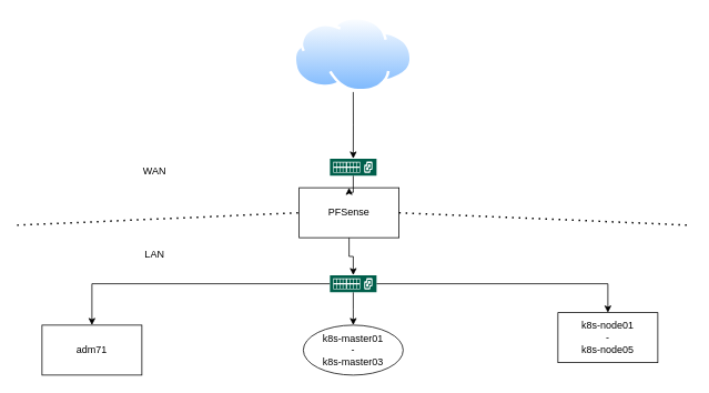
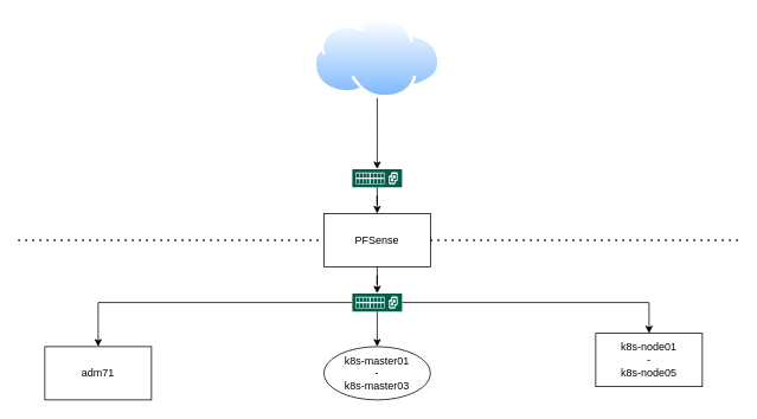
- <mxCell id="8" value="WAN" style="text;html=1;align=center;verticalAlign=middle;resizable=0;points=[];autosize=1;strokeColor=none;fillColor=none;" parent="1" vertex="1"><mxGeometry x="160" y="190" width="50" height="30" as="geometry" /></mxCell>
- <mxCell id="5" value="PFSense" style="rounded=0;whiteSpace=wrap;html=1;" parent="1" vertex="1"><mxGeometry x="359" y="225" width="120" height="60" as="geometry" /></mxCell>
+ <mxCell id="5" value="PFSense" style="rounded=0;whiteSpace=wrap;html=1;" parent="1" vertex="1"><mxGeometry x="364" y="240" width="120" height="60" as="geometry" /></mxCell>
- <mxCell id="9" value="LAN" style="text;html=1;align=center;verticalAlign=middle;resizable=0;points=[];autosize=1;strokeColor=none;fillColor=none;" parent="1" vertex="1"><mxGeometry x="160" y="290" width="50" height="30" as="geometry" /></mxCell>
